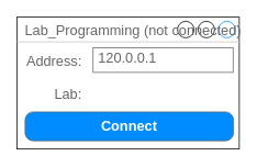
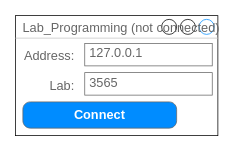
- <mxCell id="5" value="120.0.0.1&lt;br&gt;" style="strokeWidth=1;shadow=0;dashed=0;align=center;html=1;shape=mxgraph.mockup.text.textBox;fillColor=#ffffff;fontColor=#666666;align=left;fontSize=17;spacingLeft=4;spacingTop=-3;strokeColor=#666666;mainText=" parent="1" vertex="1"><mxGeometry x="112.5" y="57" width="170" height="30" as="geometry" /></mxCell>
+ <mxCell id="5" value="127.0.0.1&lt;br&gt;" style="strokeWidth=1;shadow=0;dashed=0;align=center;html=1;shape=mxgraph.mockup.text.textBox;fillColor=#ffffff;fontColor=#666666;align=left;fontSize=17;spacingLeft=4;spacingTop=-3;strokeColor=#666666;mainText=" parent="1" vertex="1"><mxGeometry x="112.5" y="57" width="170" height="30" as="geometry" /></mxCell>
+ <mxCell id="3" value="3565" style="strokeWidth=1;shadow=0;dashed=0;align=center;html=1;shape=mxgraph.mockup.text.textBox;fillColor=#ffffff;fontColor=#666666;align=left;fontSize=17;spacingLeft=4;spacingTop=-3;strokeColor=#666666;mainText=" parent="1" vertex="1"><mxGeometry x="112.5" y="96" width="170" height="30" as="geometry" /></mxCell>
- <mxCell id="4" value="Connect" style="strokeWidth=1;shadow=0;dashed=0;align=center;html=1;shape=mxgraph.mockup.buttons.button;strokeColor=#666666;fontColor=#ffffff;mainText=;buttonStyle=round;fontSize=17;fontStyle=1;fillColor=#008cff;whiteSpace=wrap;" parent="1" vertex="1"><mxGeometry x="30" y="135" width="253" height="35" as="geometry" /></mxCell>
+ <mxCell id="4" value="Connect" style="strokeWidth=1;shadow=0;dashed=0;align=center;html=1;shape=mxgraph.mockup.buttons.button;strokeColor=#666666;fontColor=#ffffff;mainText=;buttonStyle=round;fontSize=17;fontStyle=1;fillColor=#008cff;whiteSpace=wrap;" parent="1" vertex="1"><mxGeometry x="30" y="135" width="205" height="35" as="geometry" /></mxCell>
